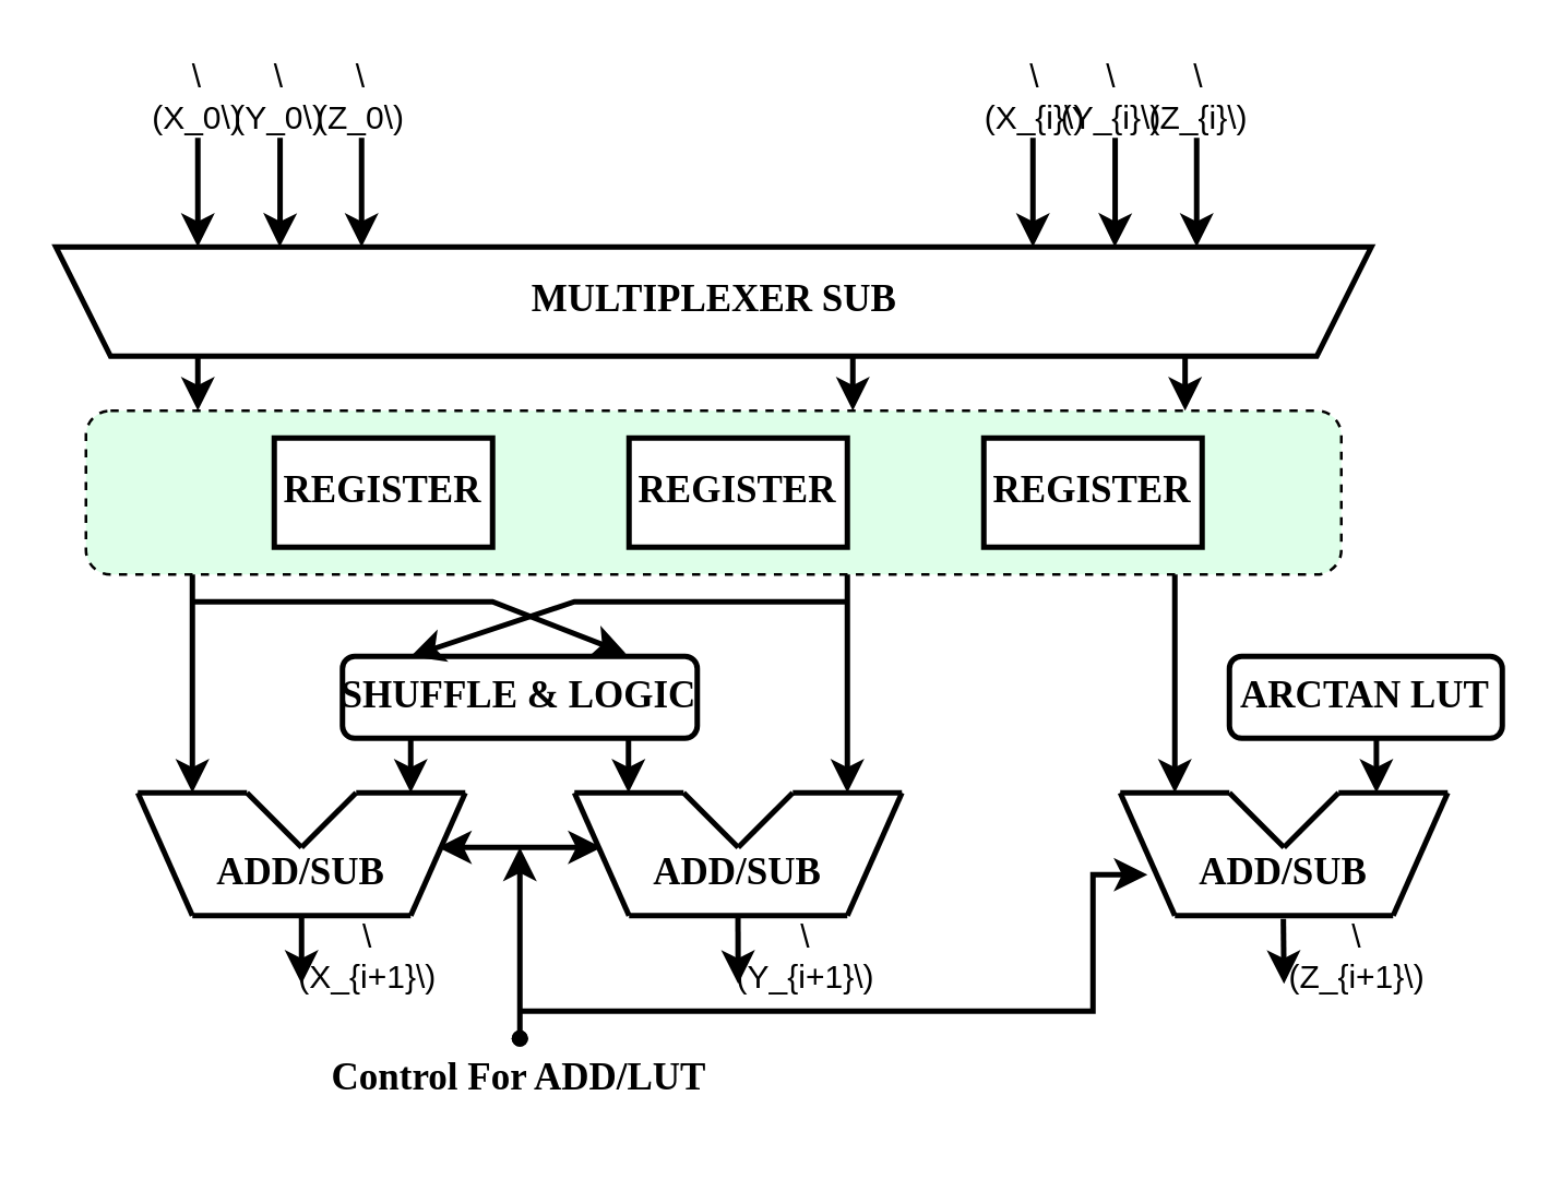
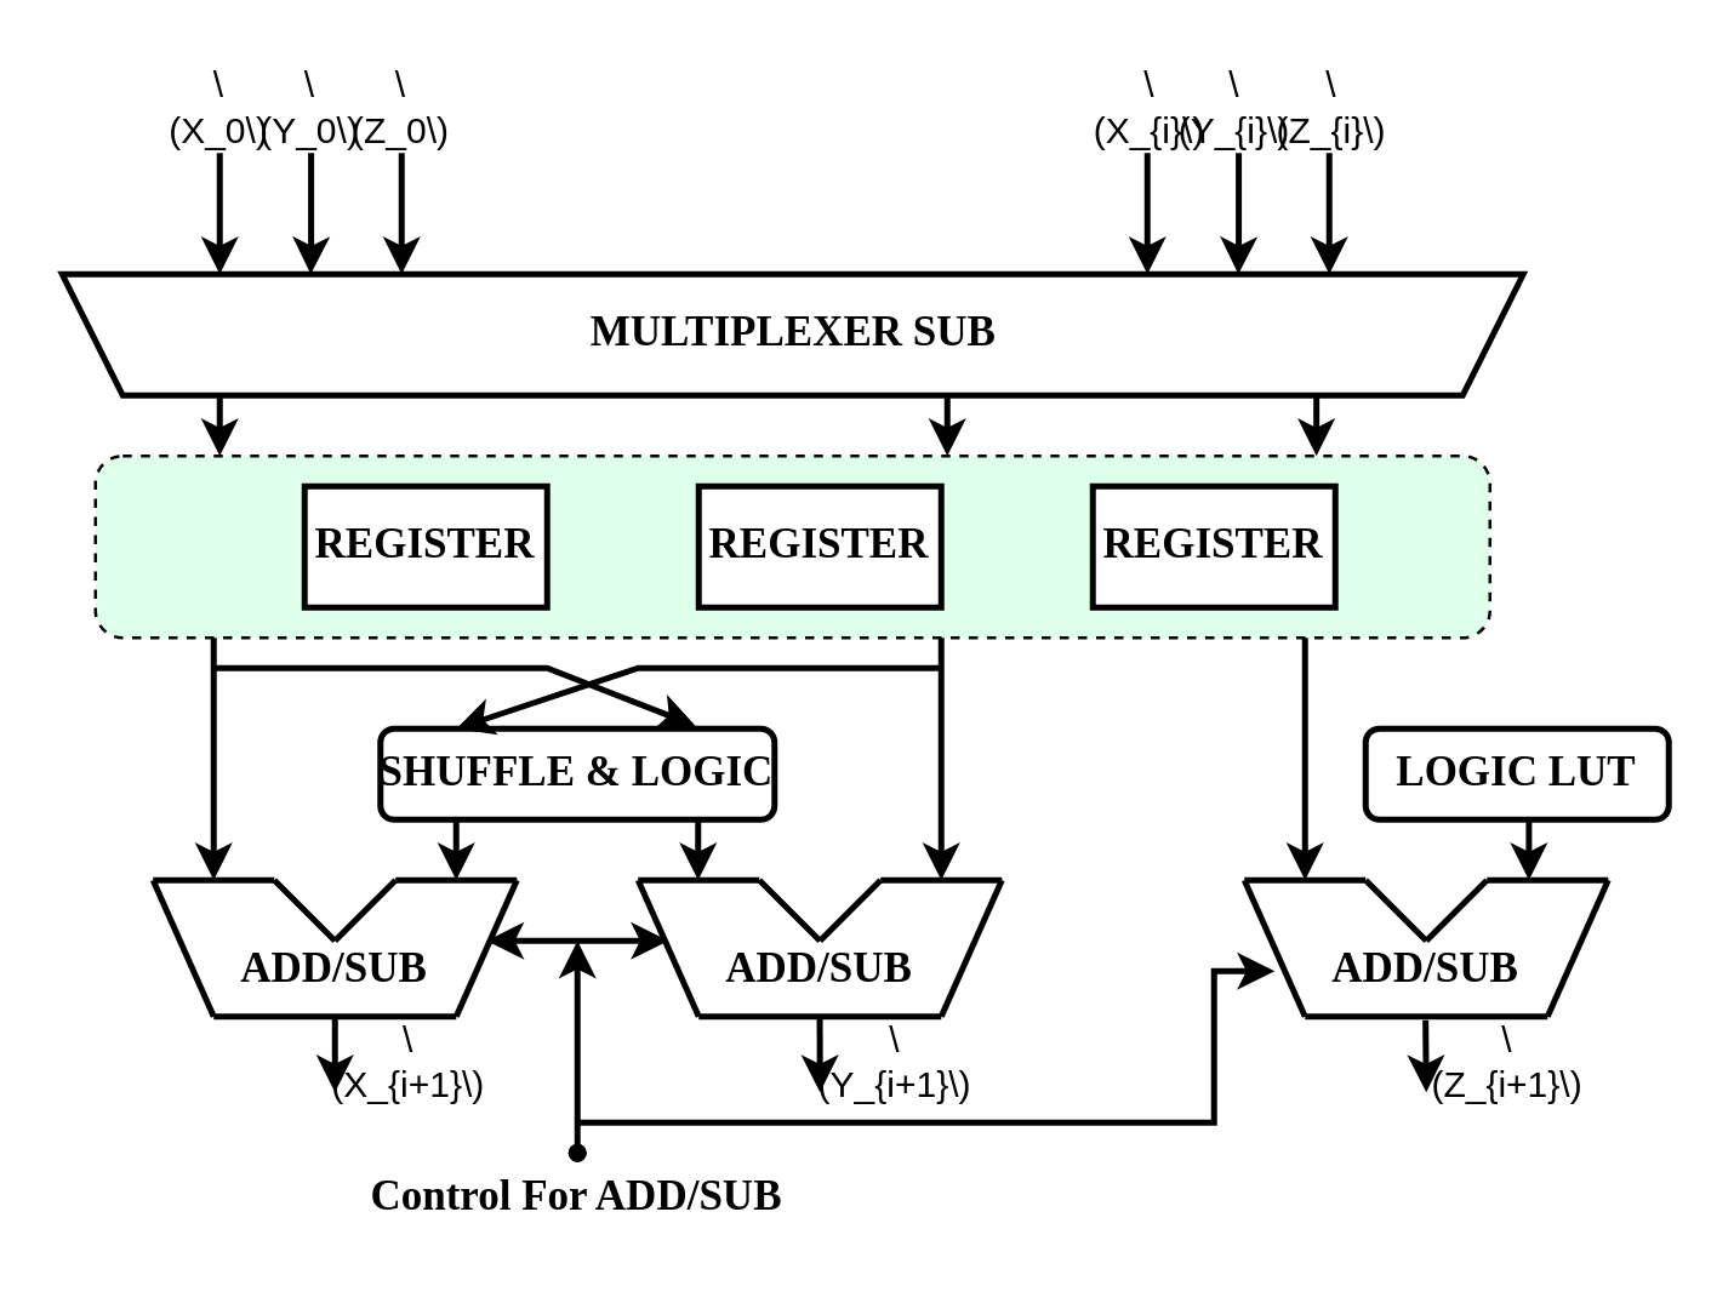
- <mxCell id="70" value="&lt;font style=&quot;font-size: 14px;&quot; face=&quot;Times New Roman&quot;&gt;&lt;b&gt;ARCTAN LUT&lt;/b&gt;&lt;/font&gt;" style="text;html=1;align=center;verticalAlign=middle;whiteSpace=wrap;rounded=0;" vertex="1" parent="1"><mxGeometry x="453" y="240" width="94" height="30" as="geometry" /></mxCell>
+ <mxCell id="70" value="&lt;font style=&quot;font-size: 14px;&quot; face=&quot;Times New Roman&quot;&gt;&lt;b&gt;LOGIC LUT&lt;/b&gt;&lt;/font&gt;" style="text;html=1;align=center;verticalAlign=middle;whiteSpace=wrap;rounded=0;" vertex="1" parent="1"><mxGeometry x="453" y="240" width="94" height="30" as="geometry" /></mxCell>
- <mxCell id="64" value="&lt;font style=&quot;font-size: 14px;&quot; face=&quot;Times New Roman&quot;&gt;&lt;b&gt;Control For ADD/LUT&lt;/b&gt;&lt;/font&gt;" style="text;html=1;align=center;verticalAlign=middle;whiteSpace=wrap;rounded=0;" vertex="1" parent="1"><mxGeometry x="105" y="380" width="170" height="30" as="geometry" /></mxCell>
+ <mxCell id="64" value="&lt;font style=&quot;font-size: 14px;&quot; face=&quot;Times New Roman&quot;&gt;&lt;b&gt;Control For ADD/SUB&lt;/b&gt;&lt;/font&gt;" style="text;html=1;align=center;verticalAlign=middle;whiteSpace=wrap;rounded=0;" vertex="1" parent="1"><mxGeometry x="105" y="380" width="170" height="30" as="geometry" /></mxCell>
